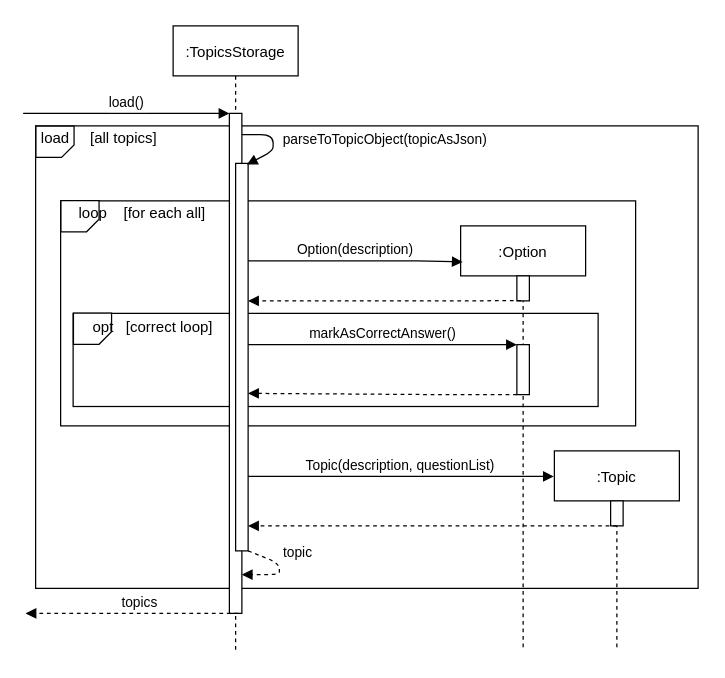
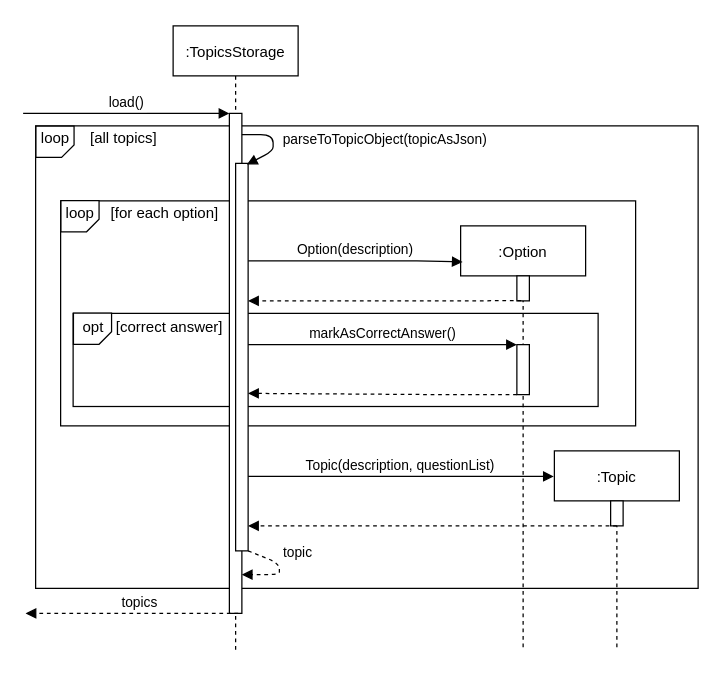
- <mxCell id="29" value="load&amp;nbsp; &amp;nbsp; &amp;nbsp;[all topics]" style="text;html=1;strokeColor=none;fillColor=none;align=center;verticalAlign=middle;whiteSpace=wrap;rounded=0;" parent="1" vertex="1"><mxGeometry x="20" y="100" width="117.5" height="20" as="geometry" /></mxCell>
+ <mxCell id="29" value="loop&amp;nbsp; &amp;nbsp; &amp;nbsp;[all topics]" style="text;html=1;strokeColor=none;fillColor=none;align=center;verticalAlign=middle;whiteSpace=wrap;rounded=0;" parent="1" vertex="1"><mxGeometry x="20" y="100" width="117.5" height="20" as="geometry" /></mxCell>
- <mxCell id="27" value="loop&amp;nbsp; &amp;nbsp; [for each all]" style="text;html=1;strokeColor=none;fillColor=none;align=center;verticalAlign=middle;whiteSpace=wrap;rounded=0;" parent="1" vertex="1"><mxGeometry x="36" y="160" width="155" height="20" as="geometry" /></mxCell>
+ <mxCell id="27" value="loop&amp;nbsp; &amp;nbsp; [for each option]" style="text;html=1;strokeColor=none;fillColor=none;align=center;verticalAlign=middle;whiteSpace=wrap;rounded=0;" parent="1" vertex="1"><mxGeometry x="36" y="160" width="155" height="20" as="geometry" /></mxCell>
- <mxCell id="20" value="opt&amp;nbsp; &amp;nbsp;[correct loop]" style="text;html=1;strokeColor=none;fillColor=none;align=center;verticalAlign=middle;whiteSpace=wrap;rounded=0;" parent="1" vertex="1"><mxGeometry x="62.5" y="251.25" width="117.5" height="20" as="geometry" /></mxCell>
+ <mxCell id="20" value="opt&amp;nbsp; &amp;nbsp;[correct answer]" style="text;html=1;strokeColor=none;fillColor=none;align=center;verticalAlign=middle;whiteSpace=wrap;rounded=0;" parent="1" vertex="1"><mxGeometry x="62.5" y="251.25" width="117.5" height="20" as="geometry" /></mxCell>
